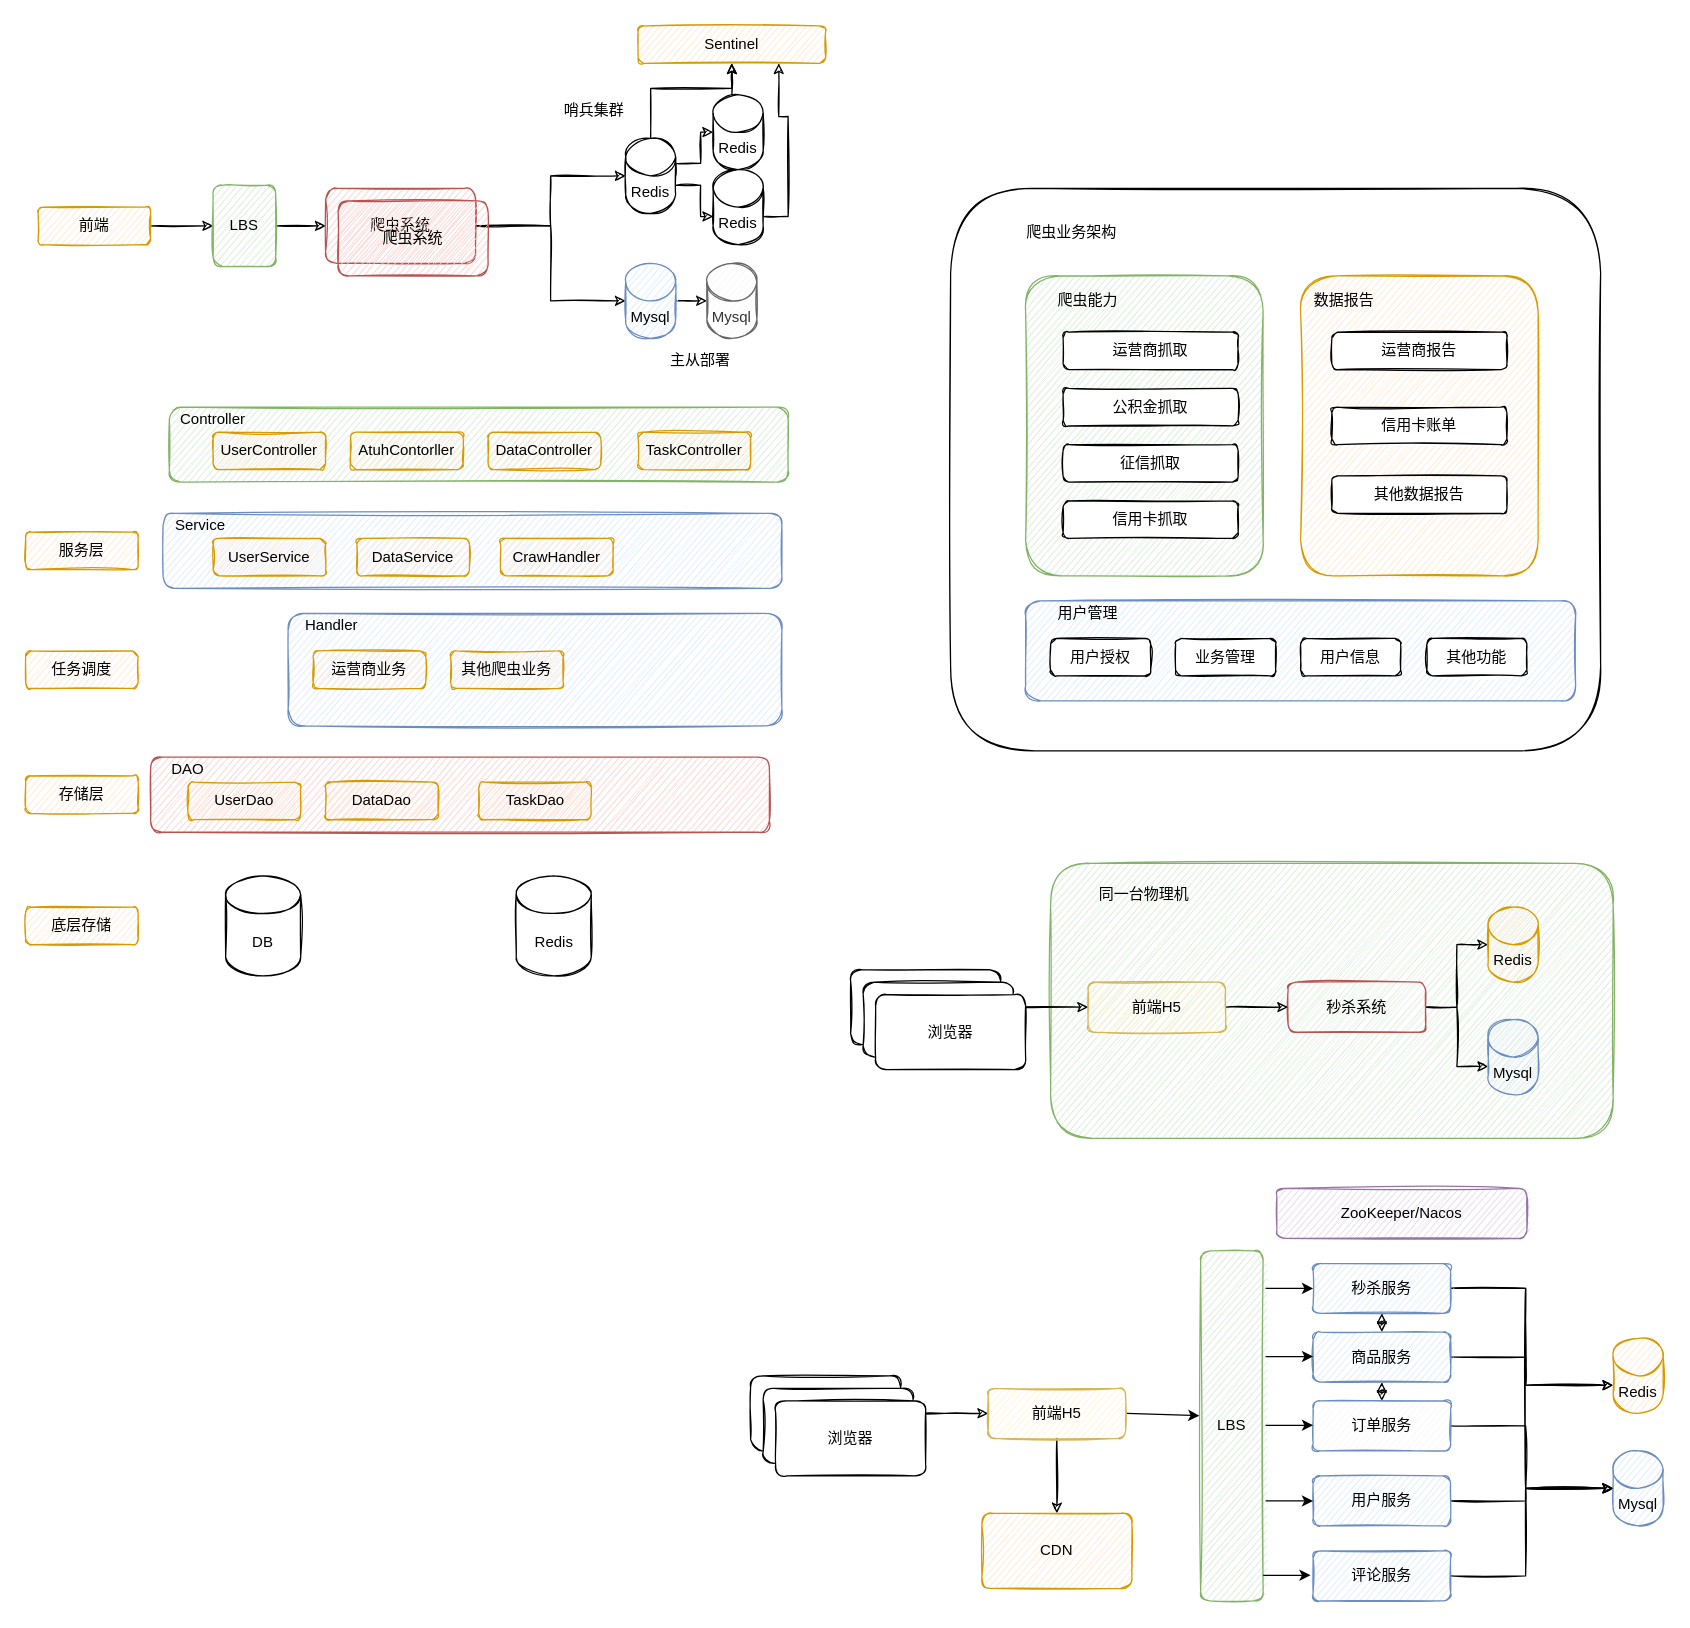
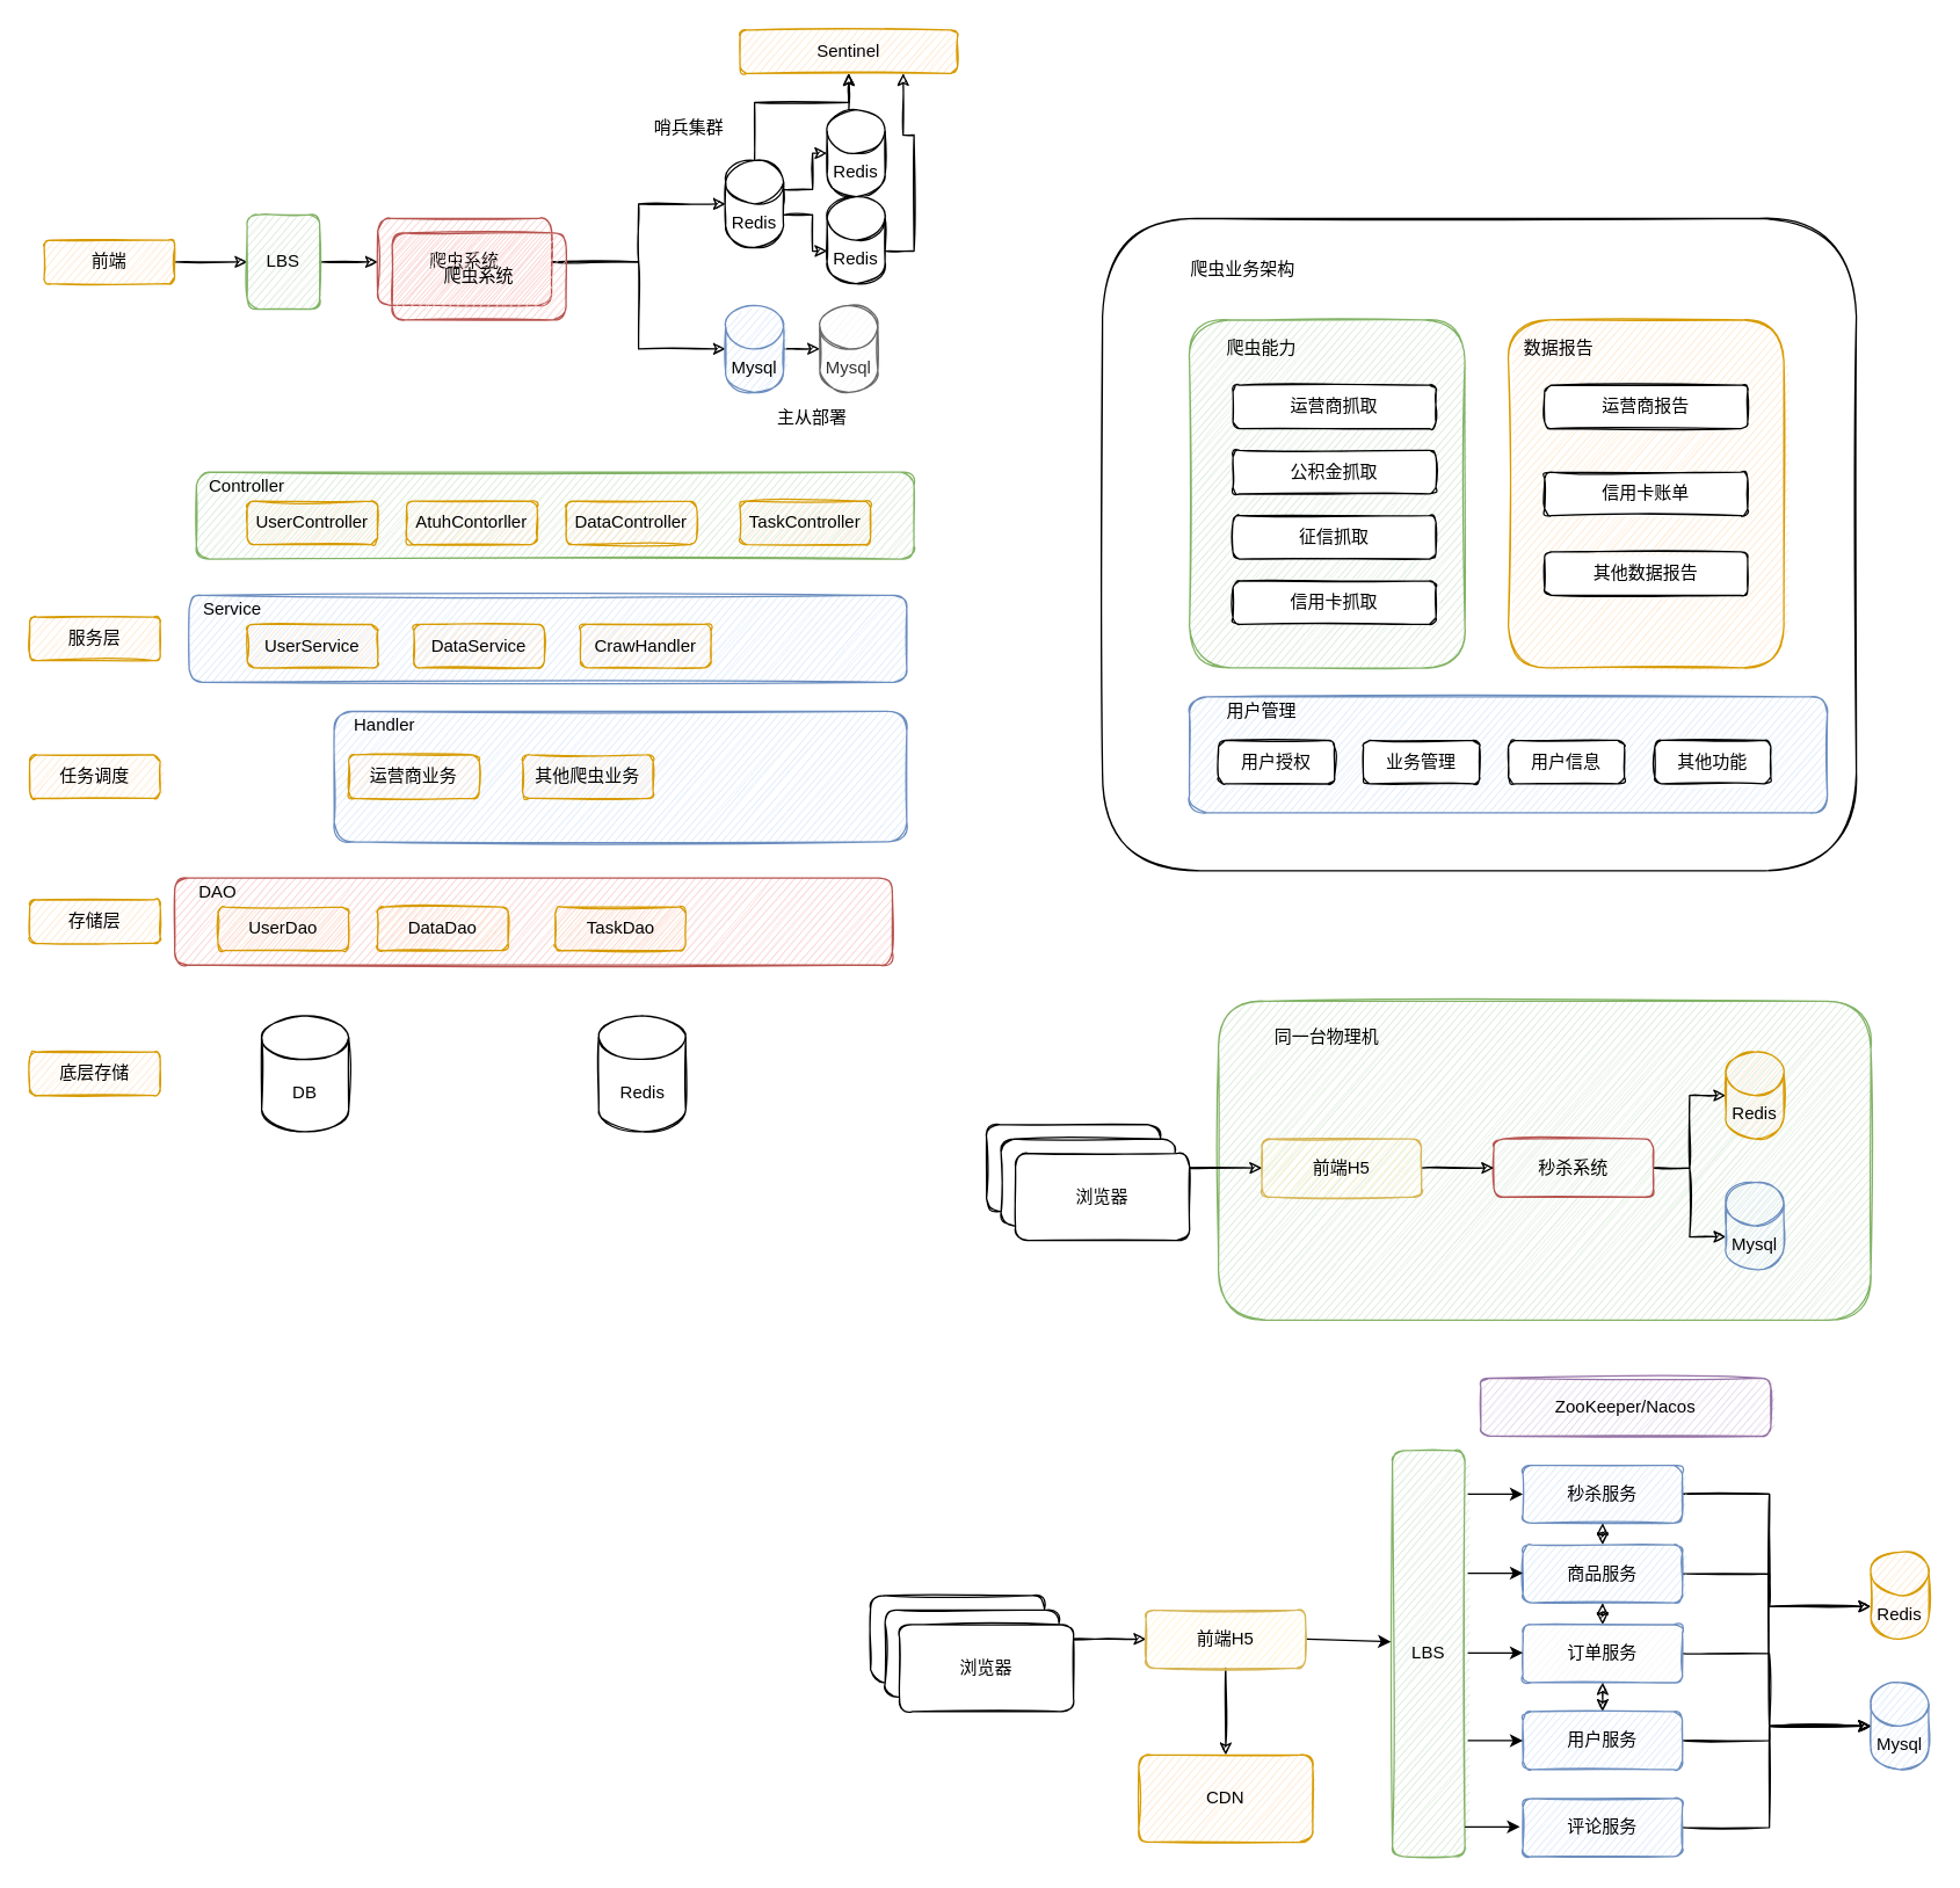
- <mxCell id="44" value="运营商业务" style="rounded=1;whiteSpace=wrap;html=1;sketch=1;fillColor=#ffe6cc;strokeColor=#d79b00;" vertex="1" parent="1"><mxGeometry x="250" y="520" width="90" height="30" as="geometry" /></mxCell>
+ <mxCell id="44" value="运营商业务" style="rounded=1;whiteSpace=wrap;html=1;sketch=1;fillColor=#ffe6cc;strokeColor=#d79b00;" vertex="1" parent="1"><mxGeometry x="240" y="520" width="90" height="30" as="geometry" /></mxCell>
+ <mxCell id="96" style="edgeStyle=orthogonalEdgeStyle;rounded=0;sketch=1;orthogonalLoop=1;jettySize=auto;html=1;exitX=0.5;exitY=1;exitDx=0;exitDy=0;entryX=0.5;entryY=0;entryDx=0;entryDy=0;startArrow=classic;startFill=1;" edge="1" parent="1" source="97" target="99"><mxGeometry relative="1" as="geometry" /></mxCell>
